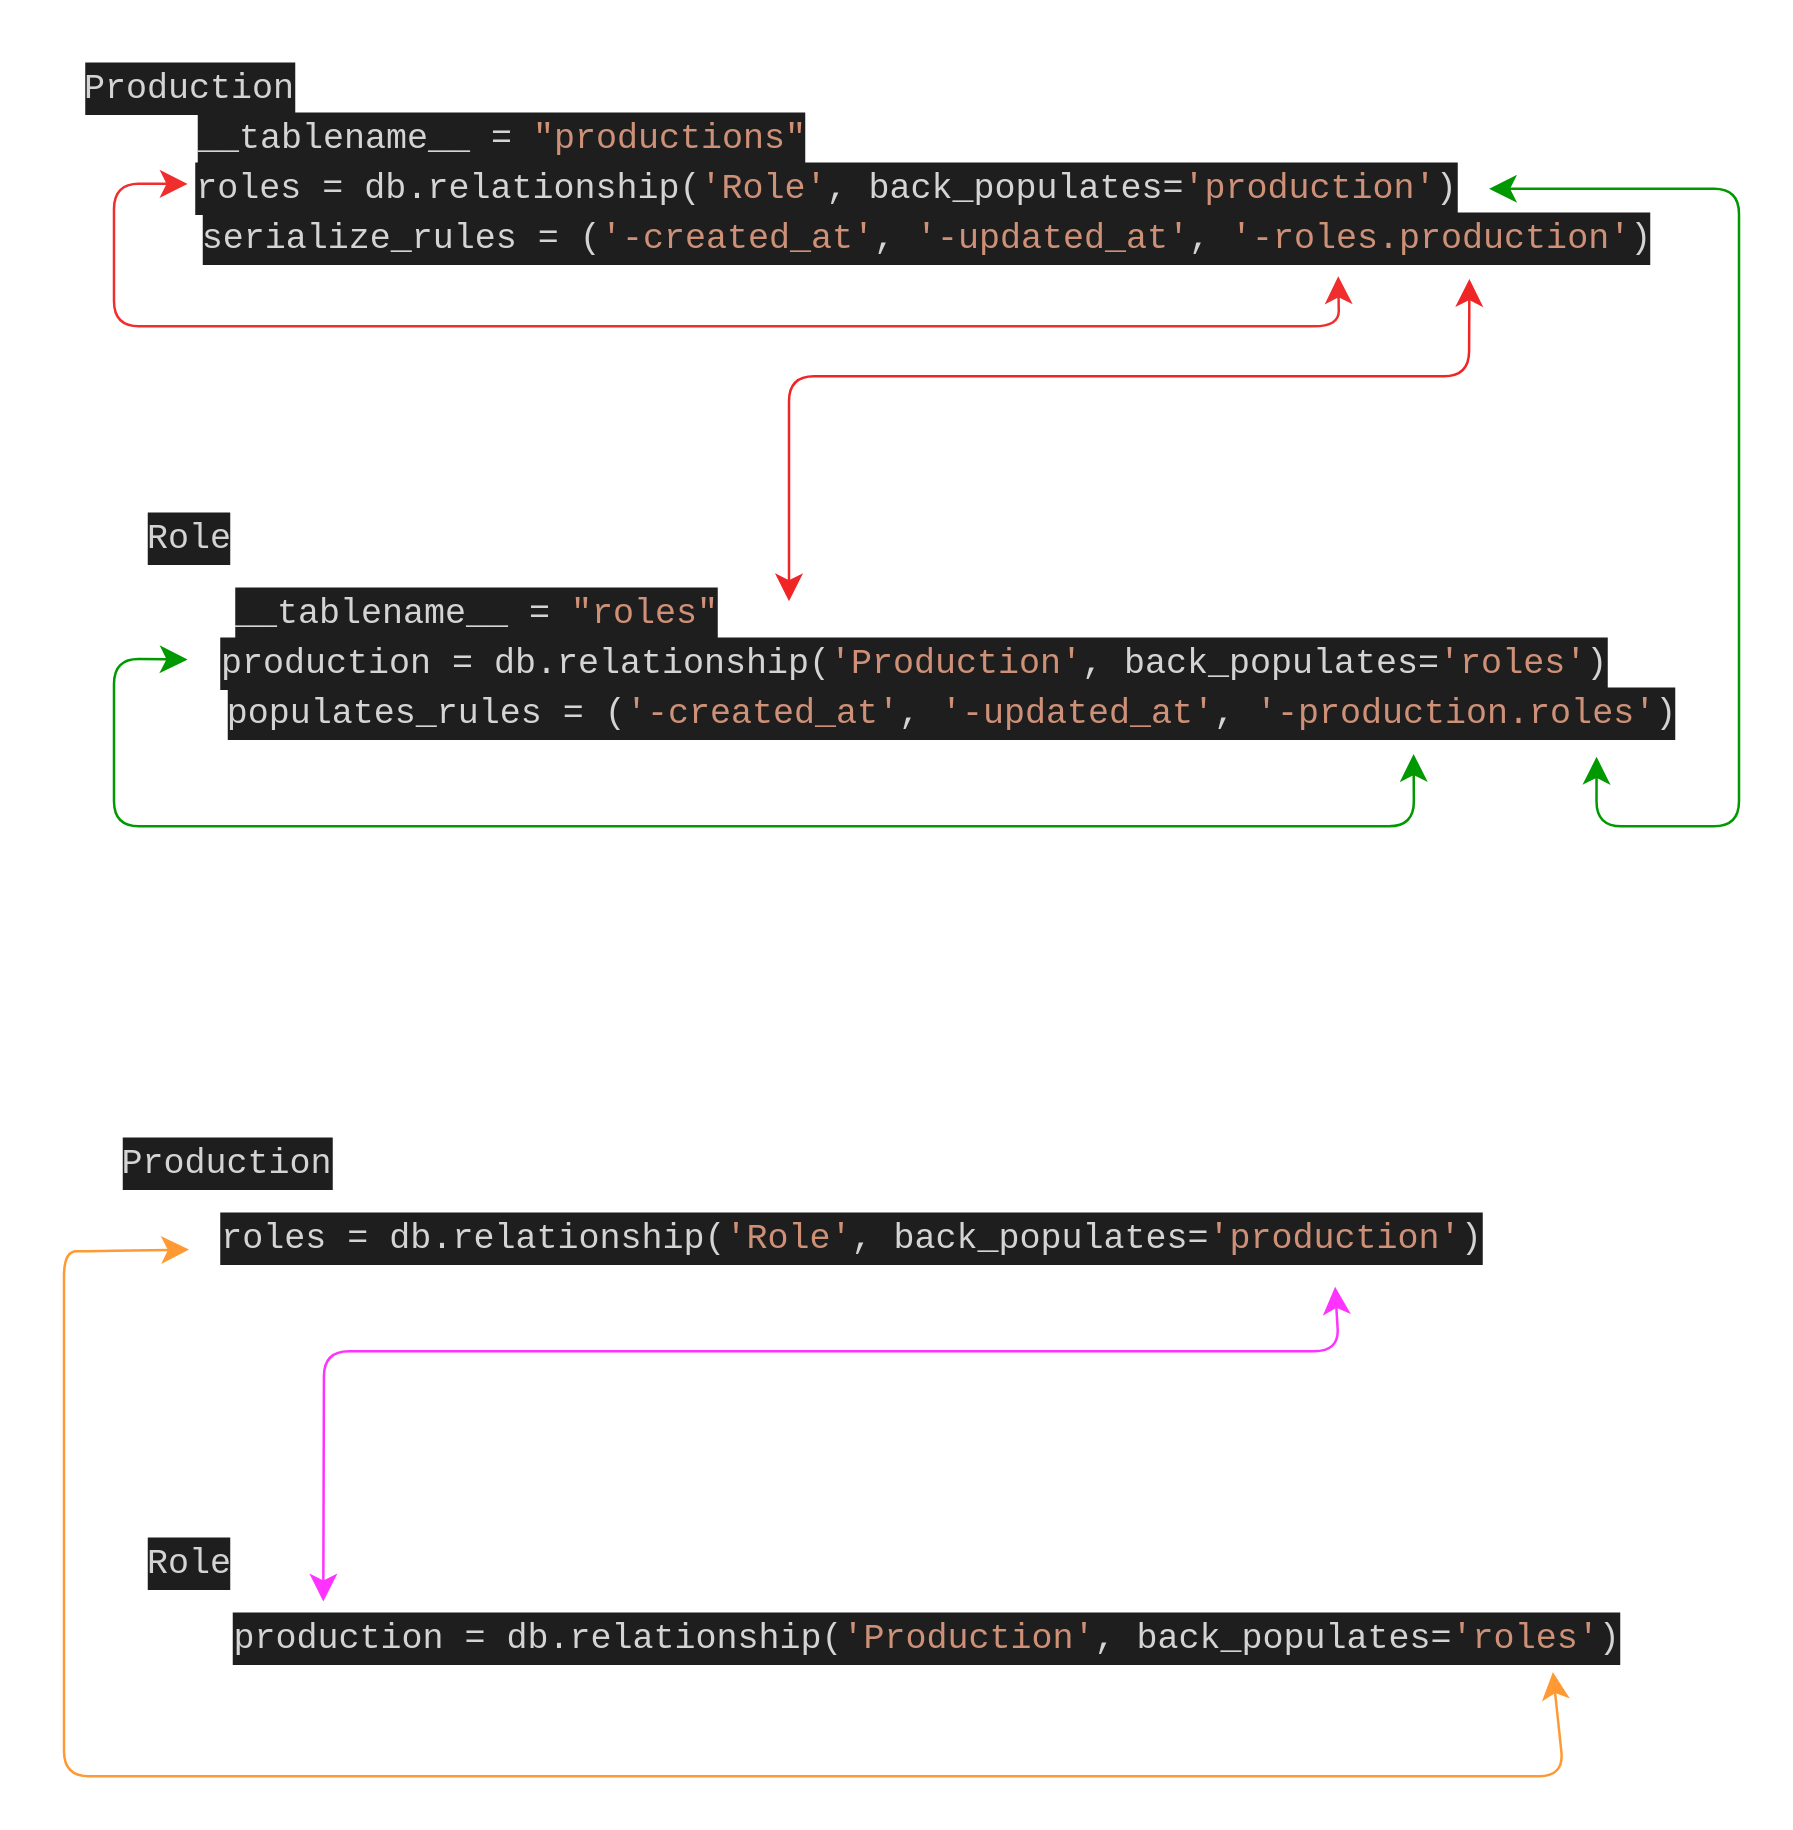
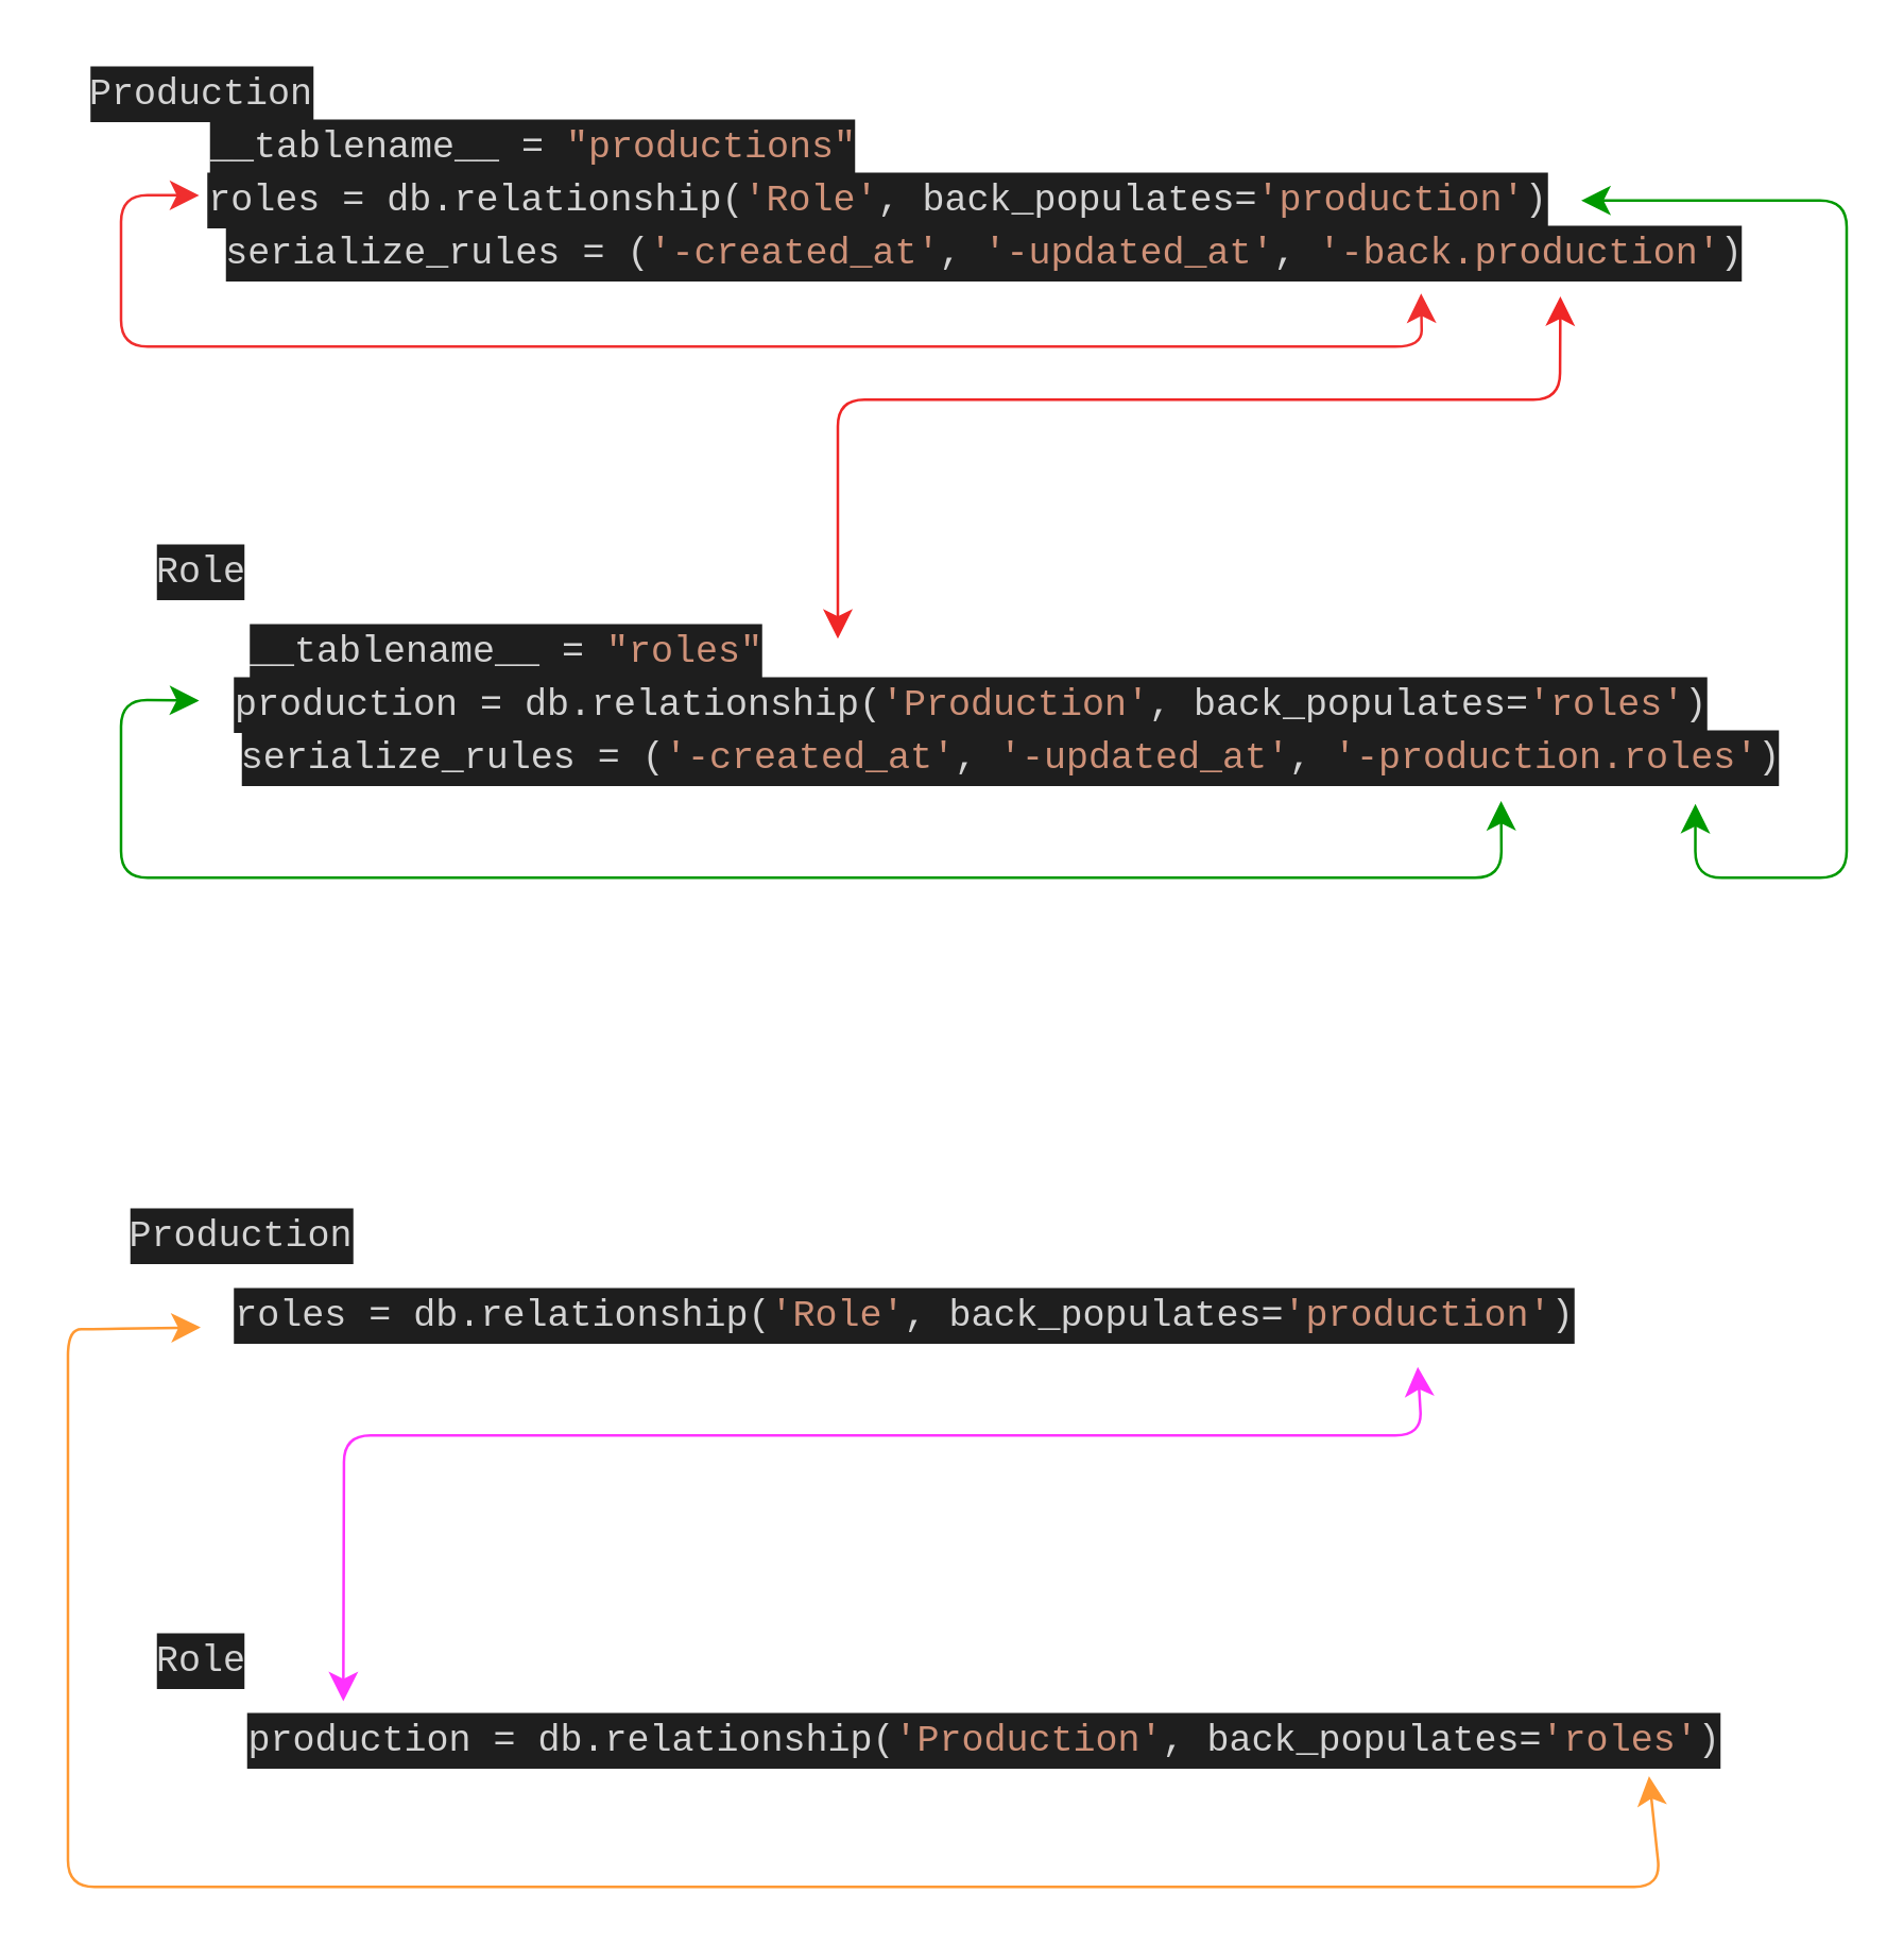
- <mxCell id="2" value="&lt;div style=&quot;color: rgb(212, 212, 212); background-color: rgb(30, 30, 30); font-family: Menlo, Monaco, &amp;quot;Courier New&amp;quot;, monospace; font-size: 14px; line-height: 21px;&quot;&gt;serialize_rules = (&lt;span style=&quot;color: #ce9178;&quot;&gt;'-created_at'&lt;/span&gt;, &lt;span style=&quot;color: #ce9178;&quot;&gt;'-updated_at'&lt;/span&gt;, &lt;span style=&quot;color: #ce9178;&quot;&gt;'-roles.production'&lt;/span&gt;)&lt;/div&gt;" style="text;html=1;align=center;verticalAlign=middle;resizable=0;points=[];autosize=1;strokeColor=none;fillColor=none;" parent="1" vertex="1"><mxGeometry x="65" y="80" width="610" height="30" as="geometry" /></mxCell>
+ <mxCell id="2" value="&lt;div style=&quot;color: rgb(212, 212, 212); background-color: rgb(30, 30, 30); font-family: Menlo, Monaco, &amp;quot;Courier New&amp;quot;, monospace; font-size: 14px; line-height: 21px;&quot;&gt;serialize_rules = (&lt;span style=&quot;color: #ce9178;&quot;&gt;'-created_at'&lt;/span&gt;, &lt;span style=&quot;color: #ce9178;&quot;&gt;'-updated_at'&lt;/span&gt;, &lt;span style=&quot;color: #ce9178;&quot;&gt;'-back.production'&lt;/span&gt;)&lt;/div&gt;" style="text;html=1;align=center;verticalAlign=middle;resizable=0;points=[];autosize=1;strokeColor=none;fillColor=none;" parent="1" vertex="1"><mxGeometry x="65" y="80" width="610" height="30" as="geometry" /></mxCell>
- <mxCell id="3" value="&lt;div style=&quot;color: rgb(212, 212, 212); background-color: rgb(30, 30, 30); font-family: Menlo, Monaco, &amp;quot;Courier New&amp;quot;, monospace; font-size: 14px; line-height: 21px;&quot;&gt;populates_rules = (&lt;span style=&quot;color: #ce9178;&quot;&gt;'-created_at'&lt;/span&gt;, &lt;span style=&quot;color: #ce9178;&quot;&gt;'-updated_at'&lt;/span&gt;, &lt;span style=&quot;color: #ce9178;&quot;&gt;'-production.roles'&lt;/span&gt;)&lt;/div&gt;" style="text;html=1;align=center;verticalAlign=middle;resizable=0;points=[];autosize=1;strokeColor=none;fillColor=none;" parent="1" vertex="1"><mxGeometry x="75" y="270" width="610" height="30" as="geometry" /></mxCell>
+ <mxCell id="3" value="&lt;div style=&quot;color: rgb(212, 212, 212); background-color: rgb(30, 30, 30); font-family: Menlo, Monaco, &amp;quot;Courier New&amp;quot;, monospace; font-size: 14px; line-height: 21px;&quot;&gt;serialize_rules = (&lt;span style=&quot;color: #ce9178;&quot;&gt;'-created_at'&lt;/span&gt;, &lt;span style=&quot;color: #ce9178;&quot;&gt;'-updated_at'&lt;/span&gt;, &lt;span style=&quot;color: #ce9178;&quot;&gt;'-production.roles'&lt;/span&gt;)&lt;/div&gt;" style="text;html=1;align=center;verticalAlign=middle;resizable=0;points=[];autosize=1;strokeColor=none;fillColor=none;" parent="1" vertex="1"><mxGeometry x="75" y="270" width="610" height="30" as="geometry" /></mxCell>
